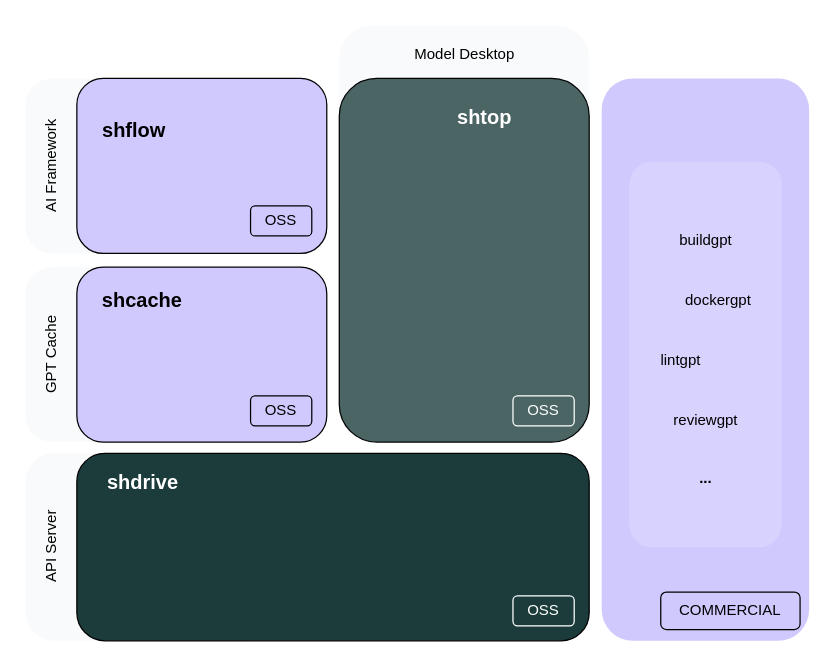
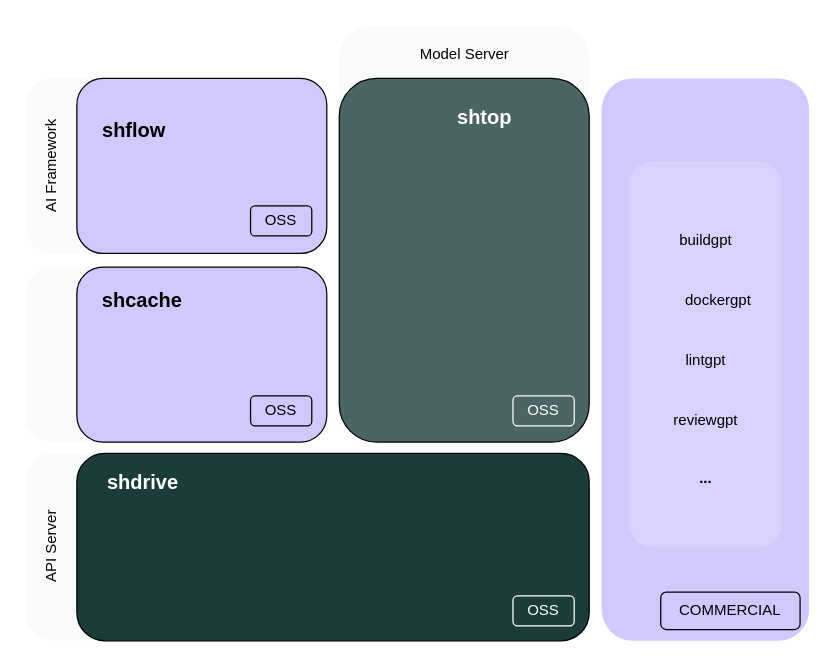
- <mxCell id="26" value="Model Desktop" style="text;html=1;strokeColor=none;fillColor=none;align=center;verticalAlign=middle;whiteSpace=wrap;rounded=1;fontStyle=0;fontColor=#000000;" parent="1" vertex="1"><mxGeometry x="322.75" y="31" width="96.5" height="24" as="geometry" /></mxCell>
+ <mxCell id="26" value="Model Server" style="text;html=1;strokeColor=none;fillColor=none;align=center;verticalAlign=middle;whiteSpace=wrap;rounded=1;fontStyle=0;fontColor=#000000;" parent="1" vertex="1"><mxGeometry x="322.75" y="31" width="96.5" height="24" as="geometry" /></mxCell>
- <mxCell id="28" value="GPT Cache" style="text;html=1;strokeColor=none;fillColor=none;align=center;verticalAlign=middle;whiteSpace=wrap;rounded=1;fontStyle=0;fontColor=#000000;horizontal=0;" parent="1" vertex="1"><mxGeometry x="25" y="235.5" width="31" height="95" as="geometry" /></mxCell>
- <mxCell id="13" value="&lt;span&gt;lintgpt&lt;/span&gt;" style="text;html=1;strokeColor=none;fillColor=none;align=center;verticalAlign=middle;whiteSpace=wrap;rounded=0;fontStyle=0" parent="1" vertex="1"><mxGeometry x="509.5" y="273" width="69" height="30" as="geometry" /></mxCell>
+ <mxCell id="13" value="&lt;span&gt;lintgpt&lt;/span&gt;" style="text;html=1;strokeColor=none;fillColor=none;align=center;verticalAlign=middle;whiteSpace=wrap;rounded=0;fontStyle=0" parent="1" vertex="1"><mxGeometry x="529.5" y="273" width="69" height="30" as="geometry" /></mxCell>
